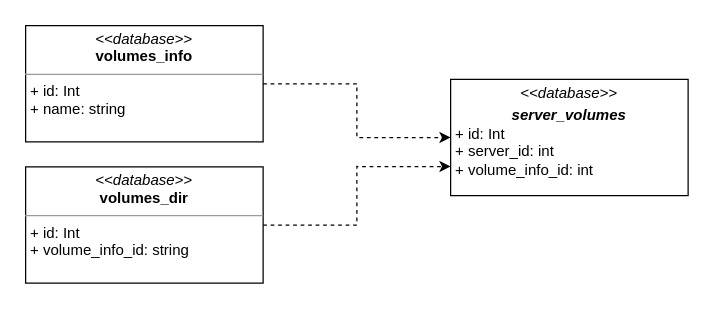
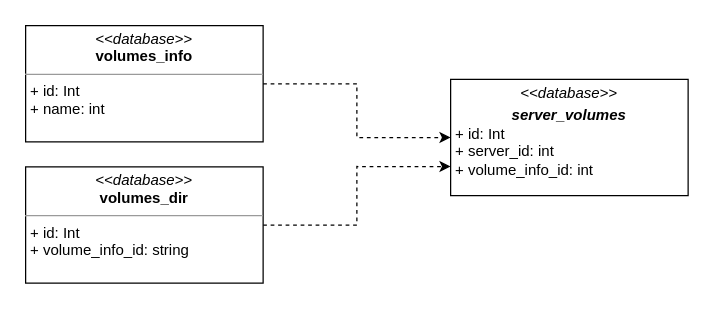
- <mxCell id="2" value="&lt;p style=&quot;margin:0px;margin-top:4px;text-align:center;&quot;&gt;&lt;i&gt;&amp;lt;&amp;lt;database&amp;gt;&amp;gt;&lt;/i&gt;&lt;br&gt;&lt;b&gt;volumes_info&lt;/b&gt;&lt;/p&gt;&lt;hr size=&quot;1&quot;&gt;&lt;p style=&quot;margin:0px;margin-left:4px;&quot;&gt;+ id: Int&lt;br&gt;+ name: string&lt;/p&gt;&lt;p style=&quot;margin:0px;margin-left:4px;&quot;&gt;&lt;br&gt;&lt;/p&gt;&lt;p style=&quot;margin:0px;margin-left:4px;&quot;&gt;&lt;br&gt;&lt;/p&gt;" style="verticalAlign=top;align=left;overflow=fill;fontSize=12;fontFamily=Helvetica;html=1;rounded=0;shadow=0;comic=0;labelBackgroundColor=none;strokeWidth=1" parent="1" vertex="1"><mxGeometry x="20" y="20" width="190" height="93" as="geometry" /></mxCell>
+ <mxCell id="2" value="&lt;p style=&quot;margin:0px;margin-top:4px;text-align:center;&quot;&gt;&lt;i&gt;&amp;lt;&amp;lt;database&amp;gt;&amp;gt;&lt;/i&gt;&lt;br&gt;&lt;b&gt;volumes_info&lt;/b&gt;&lt;/p&gt;&lt;hr size=&quot;1&quot;&gt;&lt;p style=&quot;margin:0px;margin-left:4px;&quot;&gt;+ id: Int&lt;br&gt;+ name: int&lt;/p&gt;&lt;p style=&quot;margin:0px;margin-left:4px;&quot;&gt;&lt;br&gt;&lt;/p&gt;&lt;p style=&quot;margin:0px;margin-left:4px;&quot;&gt;&lt;br&gt;&lt;/p&gt;" style="verticalAlign=top;align=left;overflow=fill;fontSize=12;fontFamily=Helvetica;html=1;rounded=0;shadow=0;comic=0;labelBackgroundColor=none;strokeWidth=1" parent="1" vertex="1"><mxGeometry x="20" y="20" width="190" height="93" as="geometry" /></mxCell>
